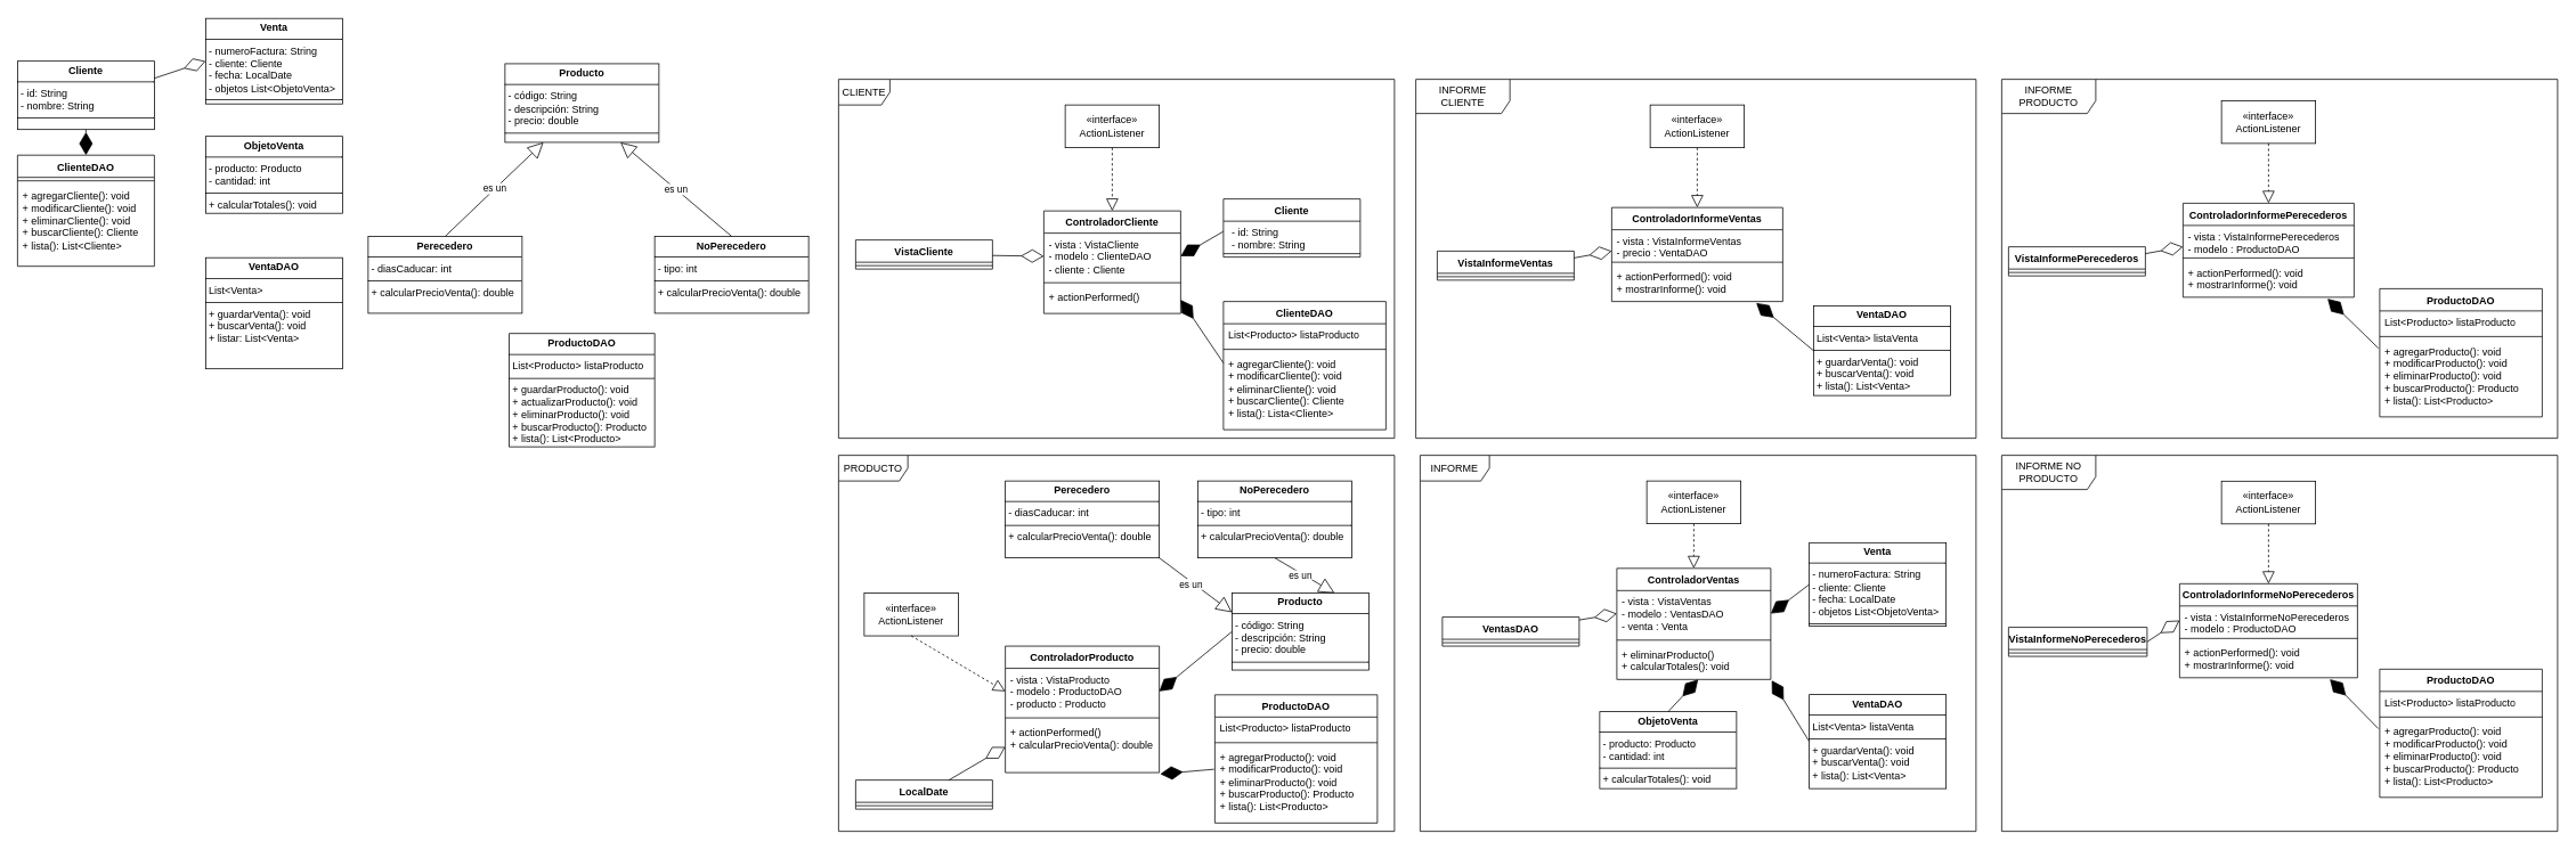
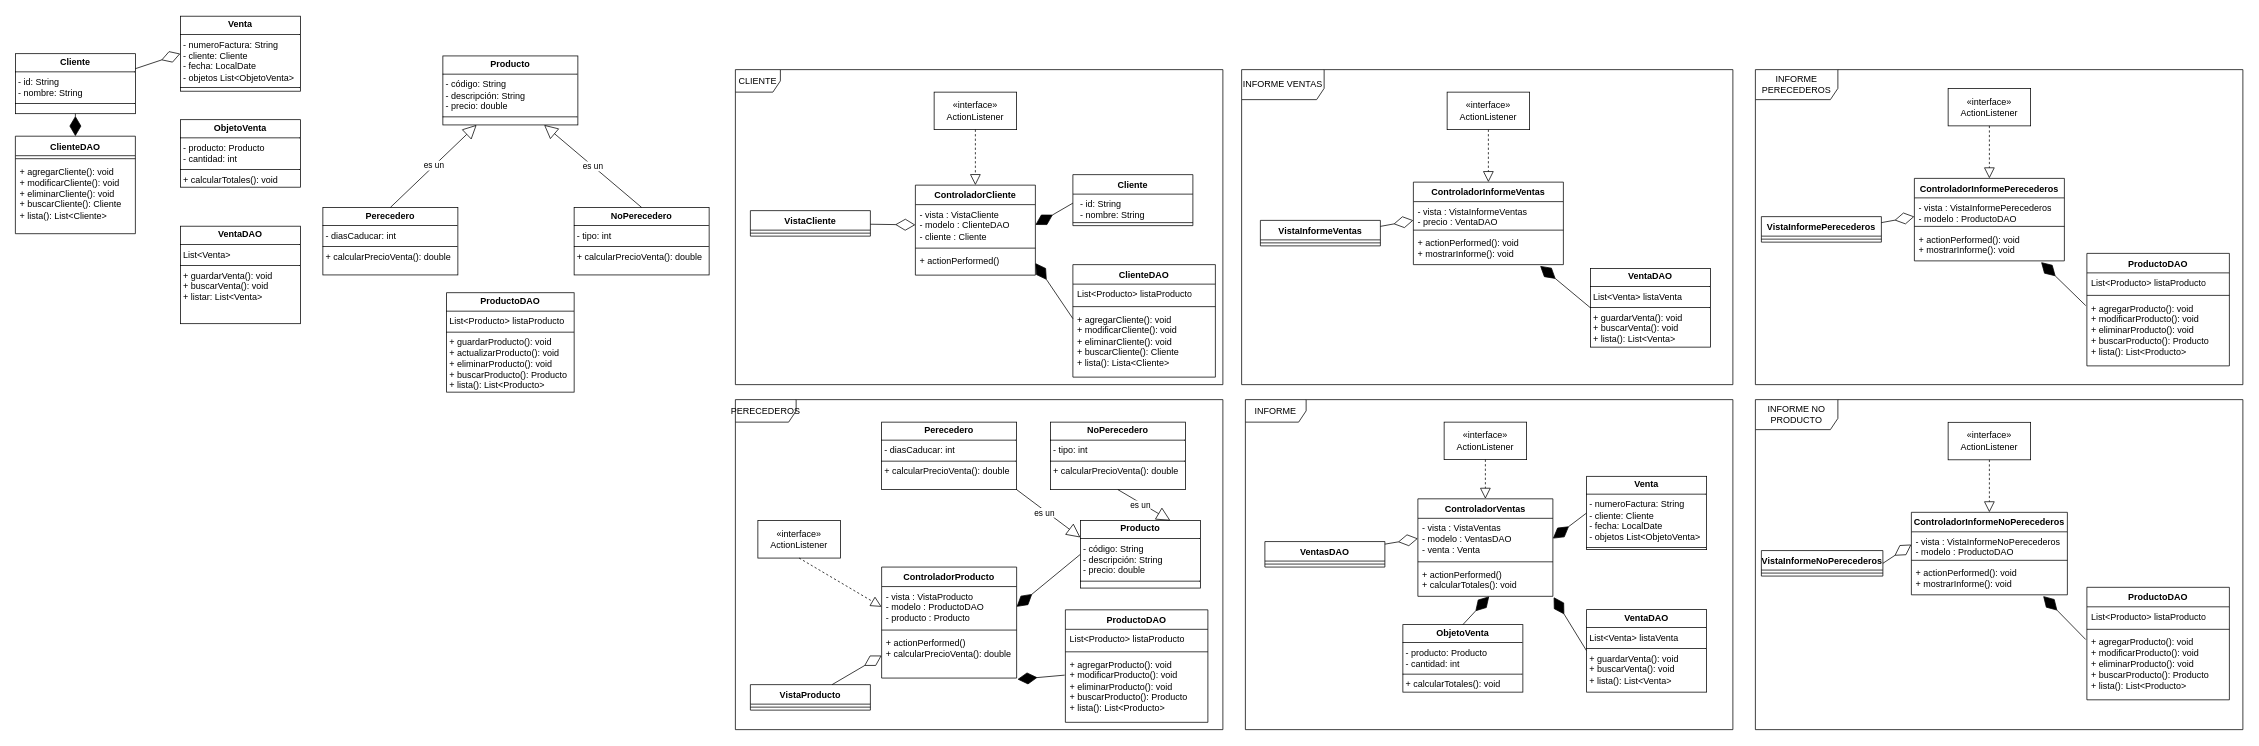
- <mxCell id="103" value="INFORME CLIENTE" style="shape=umlFrame;whiteSpace=wrap;html=1;pointerEvents=0;width=110;height=40;" parent="1" vertex="1"><mxGeometry x="1655" y="92" width="655" height="420" as="geometry" /></mxCell>
+ <mxCell id="103" value="INFORME VENTAS" style="shape=umlFrame;whiteSpace=wrap;html=1;pointerEvents=0;width=110;height=40;" parent="1" vertex="1"><mxGeometry x="1655" y="92" width="655" height="420" as="geometry" /></mxCell>
- <mxCell id="85" value="INFORME PRODUCTO" style="shape=umlFrame;whiteSpace=wrap;html=1;pointerEvents=0;width=110;height=40;" parent="1" vertex="1"><mxGeometry x="2340" y="92" width="650" height="420" as="geometry" /></mxCell>
+ <mxCell id="85" value="INFORME PERECEDEROS" style="shape=umlFrame;whiteSpace=wrap;html=1;pointerEvents=0;width=110;height=40;" parent="1" vertex="1"><mxGeometry x="2340" y="92" width="650" height="420" as="geometry" /></mxCell>
- <mxCell id="32" value="PRODUCTO" style="shape=umlFrame;whiteSpace=wrap;html=1;pointerEvents=0;width=81;height=30;" parent="1" vertex="1"><mxGeometry x="980" y="532" width="650" height="440" as="geometry" /></mxCell>
+ <mxCell id="32" value="PERECEDEROS" style="shape=umlFrame;whiteSpace=wrap;html=1;pointerEvents=0;width=81;height=30;" parent="1" vertex="1"><mxGeometry x="980" y="532" width="650" height="440" as="geometry" /></mxCell>
- <mxCell id="57" value="+ eliminarProducto()&lt;div&gt;&lt;div&gt;+ calcularTotales(): void&lt;/div&gt;&lt;/div&gt;" style="text;strokeColor=none;fillColor=none;align=left;verticalAlign=top;spacingLeft=4;spacingRight=4;overflow=hidden;rotatable=0;points=[[0,0.5],[1,0.5]];portConstraint=eastwest;whiteSpace=wrap;html=1;" parent="54" vertex="1"><mxGeometry y="88" width="180" height="42" as="geometry" /></mxCell>
+ <mxCell id="57" value="+ actionPerformed()&lt;div&gt;&lt;div&gt;+ calcularTotales(): void&lt;/div&gt;&lt;/div&gt;" style="text;strokeColor=none;fillColor=none;align=left;verticalAlign=top;spacingLeft=4;spacingRight=4;overflow=hidden;rotatable=0;points=[[0,0.5],[1,0.5]];portConstraint=eastwest;whiteSpace=wrap;html=1;" parent="54" vertex="1"><mxGeometry y="88" width="180" height="42" as="geometry" /></mxCell>
- <mxCell id="37" value="LocalDate" style="swimlane;fontStyle=1;align=center;verticalAlign=top;childLayout=stackLayout;horizontal=1;startSize=26;horizontalStack=0;resizeParent=1;resizeParentMax=0;resizeLast=0;collapsible=1;marginBottom=0;whiteSpace=wrap;html=1;" parent="1" vertex="1"><mxGeometry x="1000" y="912" width="160" height="34" as="geometry"><mxRectangle x="840" y="338" width="100" height="30" as="alternateBounds" /></mxGeometry></mxCell>
+ <mxCell id="37" value="VistaProducto" style="swimlane;fontStyle=1;align=center;verticalAlign=top;childLayout=stackLayout;horizontal=1;startSize=26;horizontalStack=0;resizeParent=1;resizeParentMax=0;resizeLast=0;collapsible=1;marginBottom=0;whiteSpace=wrap;html=1;" parent="1" vertex="1"><mxGeometry x="1000" y="912" width="160" height="34" as="geometry"><mxRectangle x="840" y="338" width="100" height="30" as="alternateBounds" /></mxGeometry></mxCell>
